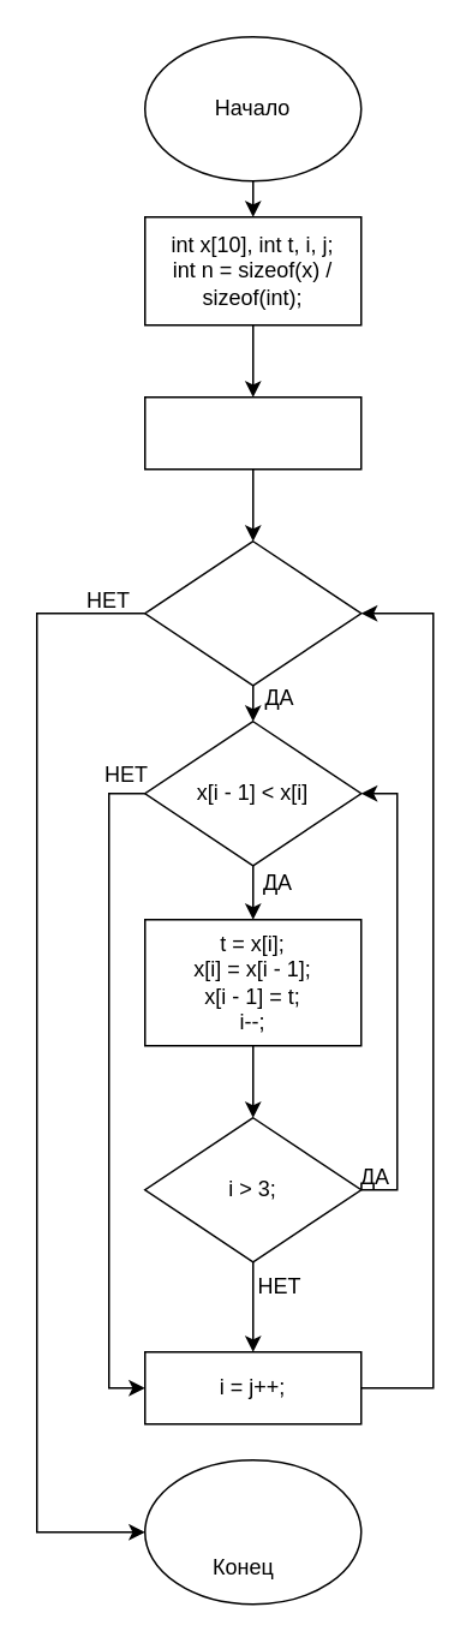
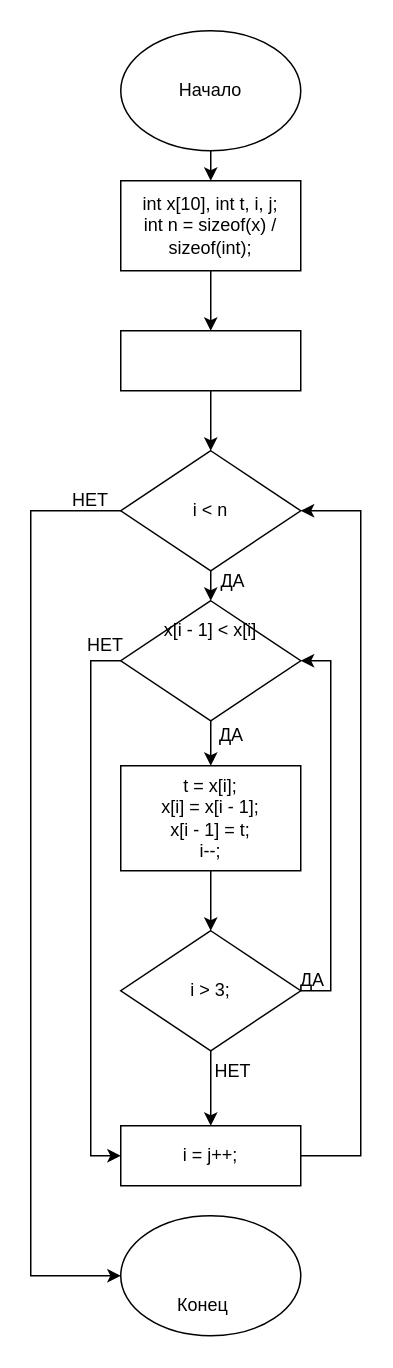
+ <mxCell id="25" value="i &amp;lt; n" style="text;html=1;strokeColor=none;fillColor=none;align=center;verticalAlign=middle;whiteSpace=wrap;rounded=0;" vertex="1" parent="1"><mxGeometry x="100" y="330" width="80" height="20" as="geometry" /></mxCell>
- <mxCell id="26" value="x[i - 1] &amp;lt; x[i]" style="text;html=1;strokeColor=none;fillColor=none;align=center;verticalAlign=middle;whiteSpace=wrap;rounded=0;" vertex="1" parent="1"><mxGeometry x="100" y="430" width="80" height="20" as="geometry" /></mxCell>
+ <mxCell id="26" value="x[i - 1] &amp;lt; x[i]" style="text;html=1;strokeColor=none;fillColor=none;align=center;verticalAlign=middle;whiteSpace=wrap;rounded=0;" vertex="1" parent="1"><mxGeometry x="100" y="410" width="80" height="20" as="geometry" /></mxCell>
